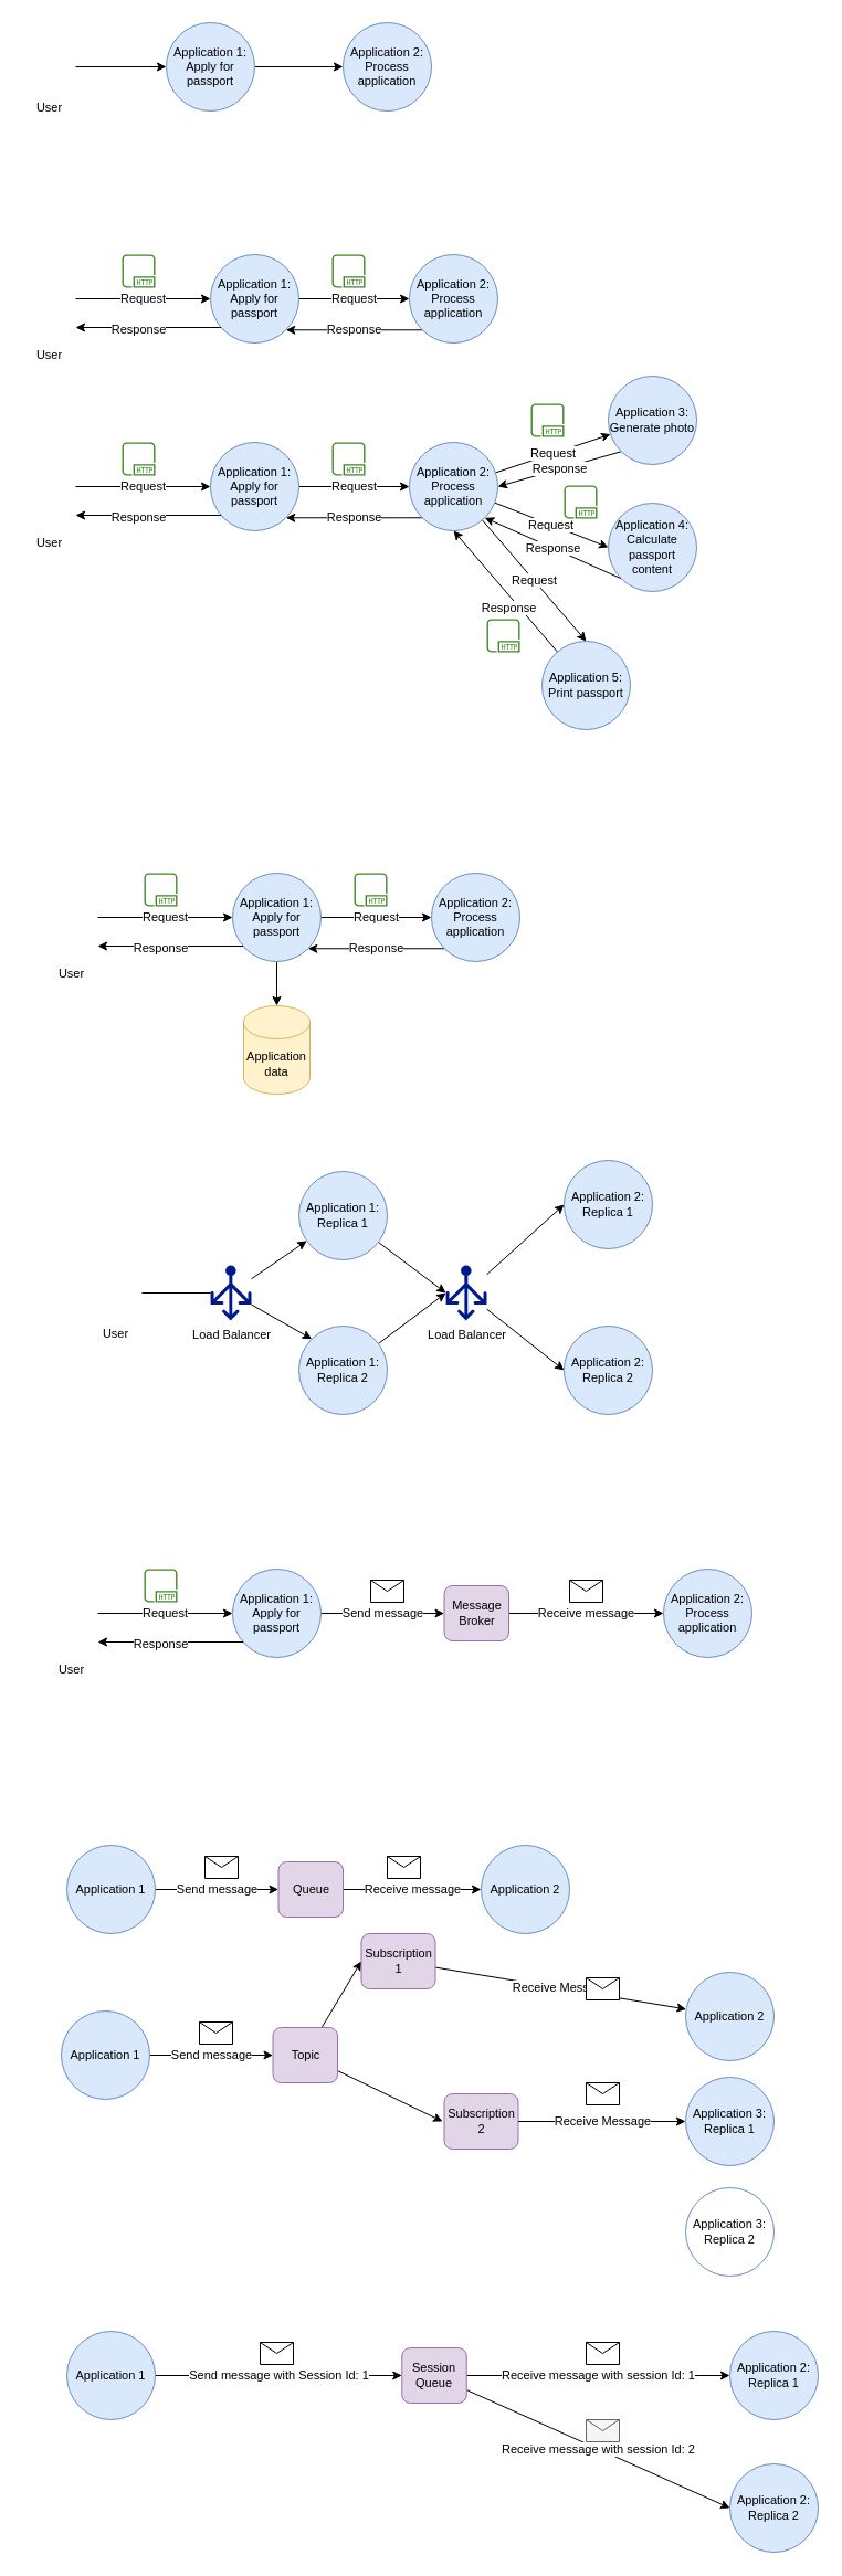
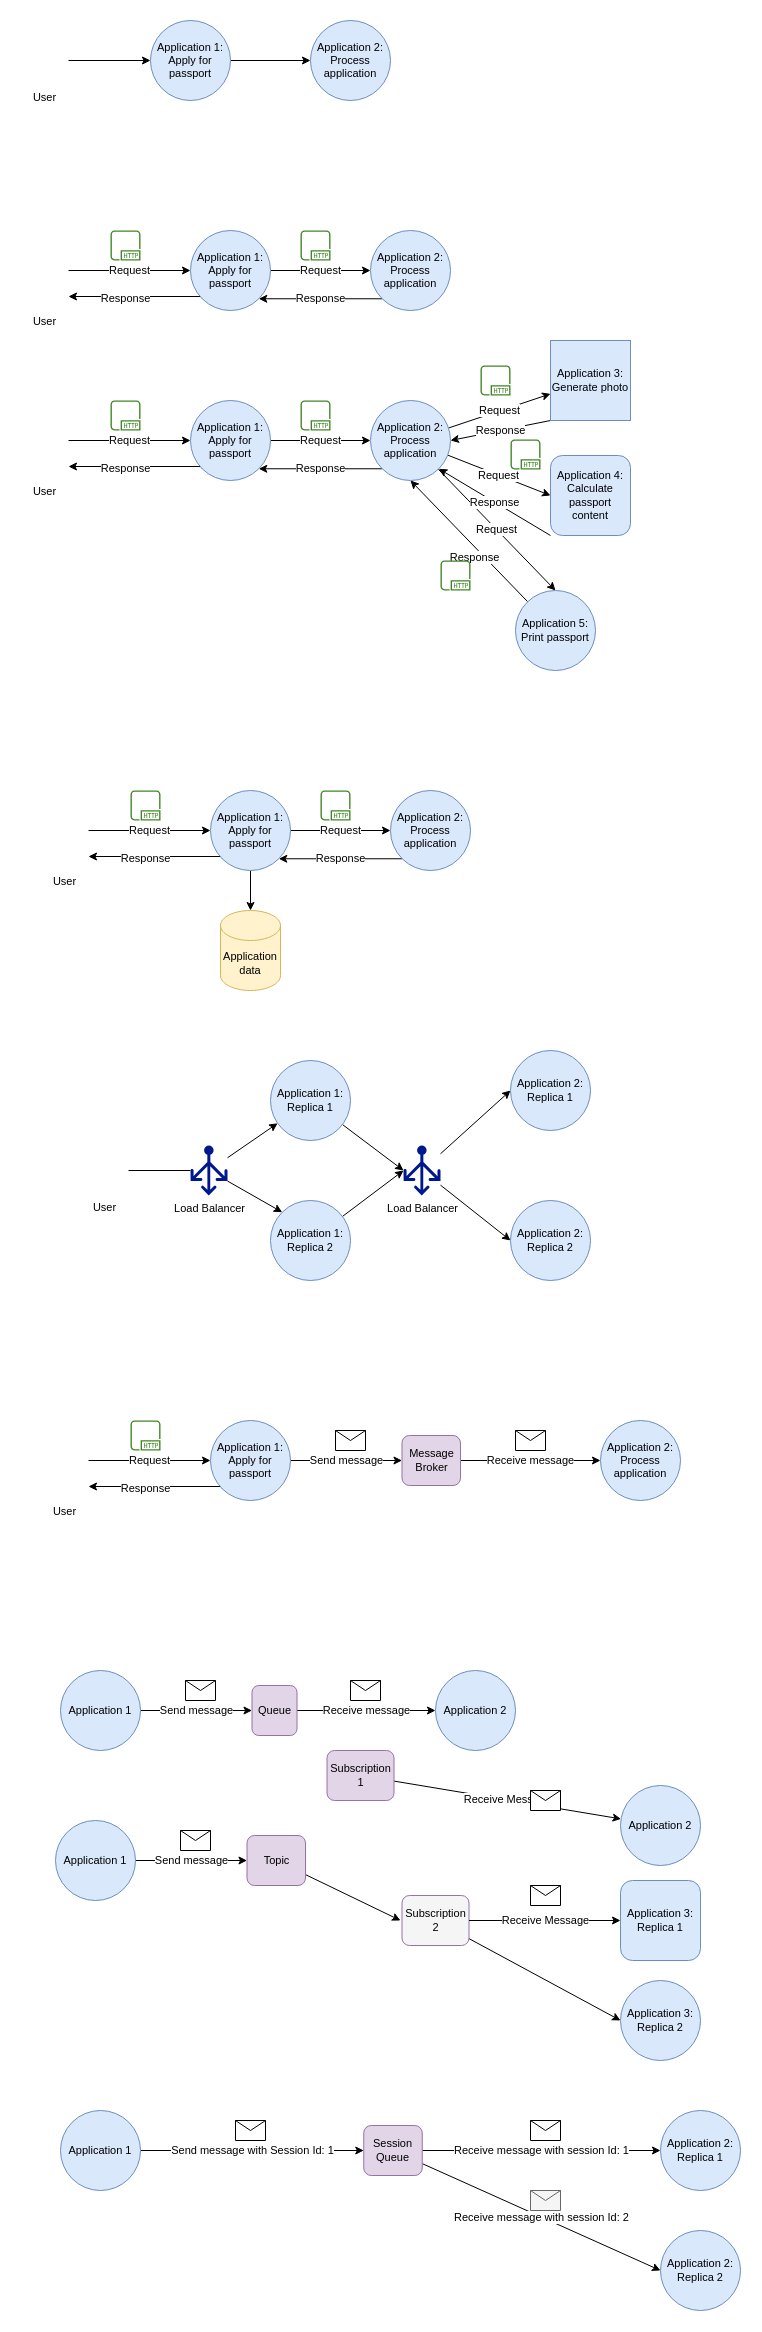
- <mxCell id="31" value="Application 3:&lt;br style=&quot;font-size: 11px;&quot;&gt;Generate photo" style="ellipse;whiteSpace=wrap;html=1;aspect=fixed;fontSize=11;fillColor=#dae8fc;strokeColor=#6c8ebf;" vertex="1" parent="1"><mxGeometry x="550" y="340" width="80" height="80" as="geometry" /></mxCell>
+ <mxCell id="31" value="Application 3:&lt;br style=&quot;font-size: 11px;&quot;&gt;Generate photo" style="whiteSpace=wrap;html=1;aspect=fixed;fontSize=11;fillColor=#dae8fc;strokeColor=#6c8ebf;rounded=0;" vertex="1" parent="1"><mxGeometry x="550" y="340" width="80" height="80" as="geometry" /></mxCell>
- <mxCell id="33" value="Application 4:&lt;br style=&quot;font-size: 11px;&quot;&gt;Calculate passport content" style="ellipse;whiteSpace=wrap;html=1;aspect=fixed;fontSize=11;fillColor=#dae8fc;strokeColor=#6c8ebf;" vertex="1" parent="1"><mxGeometry x="550" y="455" width="80" height="80" as="geometry" /></mxCell>
+ <mxCell id="33" value="Application 4:&lt;br style=&quot;font-size: 11px;&quot;&gt;Calculate passport content" style="whiteSpace=wrap;html=1;aspect=fixed;fontSize=11;fillColor=#dae8fc;strokeColor=#6c8ebf;rounded=1;" vertex="1" parent="1"><mxGeometry x="550" y="455" width="80" height="80" as="geometry" /></mxCell>
- <mxCell id="35" value="Application 5:&lt;br style=&quot;font-size: 11px;&quot;&gt;Print passport" style="ellipse;whiteSpace=wrap;html=1;aspect=fixed;fontSize=11;fillColor=#dae8fc;strokeColor=#6c8ebf;" vertex="1" parent="1"><mxGeometry x="490" y="580" width="80" height="80" as="geometry" /></mxCell>
+ <mxCell id="35" value="Application 5:&lt;br style=&quot;font-size: 11px;&quot;&gt;Print passport" style="ellipse;whiteSpace=wrap;html=1;aspect=fixed;fontSize=11;fillColor=#dae8fc;strokeColor=#6c8ebf;" vertex="1" parent="1"><mxGeometry x="515" y="590" width="80" height="80" as="geometry" /></mxCell>
- <mxCell id="82" value="Queue" style="rounded=1;whiteSpace=wrap;html=1;fontSize=11;fillColor=#e1d5e7;strokeColor=#9673a6;" vertex="1" parent="1"><mxGeometry x="251.5" y="1685" width="58.5" height="50" as="geometry" /></mxCell>
+ <mxCell id="82" value="Queue" style="rounded=1;whiteSpace=wrap;html=1;fontSize=11;fillColor=#e1d5e7;strokeColor=#9673a6;" vertex="1" parent="1"><mxGeometry x="251.5" y="1685" width="45" height="50" as="geometry" /></mxCell>
- <mxCell id="87" style="edgeStyle=none;rounded=0;orthogonalLoop=1;jettySize=auto;html=1;entryX=0;entryY=0.5;entryDx=0;entryDy=0;fontSize=11;" edge="1" parent="1" source="89" target="91"><mxGeometry relative="1" as="geometry" /></mxCell>
- <mxCell id="93" value="Subscription&lt;br&gt;2" style="rounded=1;whiteSpace=wrap;html=1;fontSize=11;fillColor=#e1d5e7;strokeColor=#9673a6;" vertex="1" parent="1"><mxGeometry x="401.5" y="1895" width="67" height="50" as="geometry" /></mxCell>
+ <mxCell id="93" value="Subscription&lt;br&gt;2" style="rounded=1;whiteSpace=wrap;html=1;fontSize=11;fillColor=#f5f5f5;strokeColor=#9673a6;" vertex="1" parent="1"><mxGeometry x="401.5" y="1895" width="67" height="50" as="geometry" /></mxCell>
- <mxCell id="97" value="Application 3:&lt;br&gt;Replica 1" style="ellipse;whiteSpace=wrap;html=1;aspect=fixed;fontSize=11;fillColor=#dae8fc;strokeColor=#6c8ebf;" vertex="1" parent="1"><mxGeometry x="620" y="1880" width="80" height="80" as="geometry" /></mxCell>
+ <mxCell id="97" value="Application 3:&lt;br&gt;Replica 1" style="whiteSpace=wrap;html=1;aspect=fixed;fontSize=11;fillColor=#dae8fc;strokeColor=#6c8ebf;rounded=1;" vertex="1" parent="1"><mxGeometry x="620" y="1880" width="80" height="80" as="geometry" /></mxCell>
+ <mxCell id="92" style="edgeStyle=none;rounded=0;orthogonalLoop=1;jettySize=auto;html=1;entryX=0;entryY=0.5;entryDx=0;entryDy=0;fontSize=11;" edge="1" parent="1" source="93" target="99"><mxGeometry relative="1" as="geometry" /></mxCell>
- <mxCell id="99" value="Application 3:&lt;br&gt;Replica 2" style="ellipse;whiteSpace=wrap;html=1;aspect=fixed;fontSize=11;fillColor=#ffffff;strokeColor=#6c8ebf;" vertex="1" parent="1"><mxGeometry x="620" y="1980" width="80" height="80" as="geometry" /></mxCell>
+ <mxCell id="99" value="Application 3:&lt;br&gt;Replica 2" style="ellipse;whiteSpace=wrap;html=1;aspect=fixed;fontSize=11;fillColor=#dae8fc;strokeColor=#6c8ebf;" vertex="1" parent="1"><mxGeometry x="620" y="1980" width="80" height="80" as="geometry" /></mxCell>
